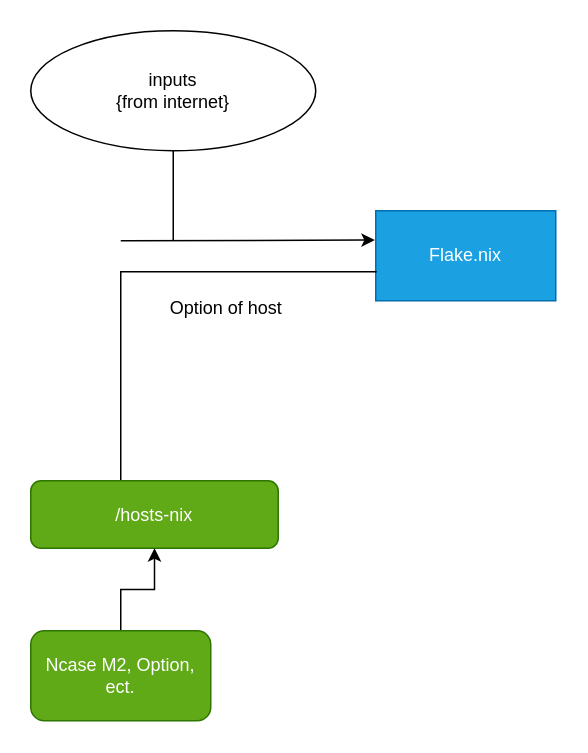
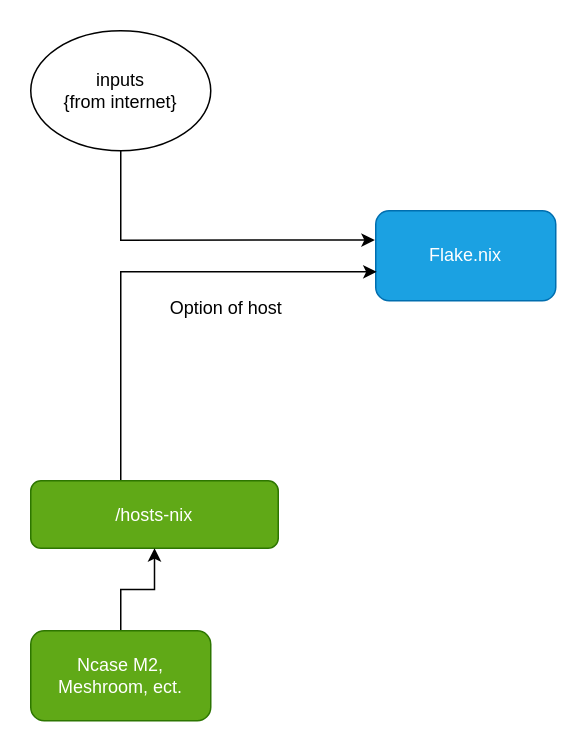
- <mxCell id="4" value="inputs&lt;div&gt;{from internet}&lt;/div&gt;" style="ellipse;whiteSpace=wrap;html=1;fillColor=light-dark(#FFFFFF,#5C5C5C);" vertex="1" parent="1"><mxGeometry x="20" y="20" width="190" height="80" as="geometry" /></mxCell>
+ <mxCell id="4" value="inputs&lt;div&gt;{from internet}&lt;/div&gt;" style="ellipse;whiteSpace=wrap;html=1;fillColor=light-dark(#FFFFFF,#5C5C5C);" vertex="1" parent="1"><mxGeometry x="20" y="20" width="120" height="80" as="geometry" /></mxCell>
- <mxCell id="2" value="Flake.nix" style="whiteSpace=wrap;html=1;fillColor=#1ba1e2;fontColor=#ffffff;strokeColor=#006EAF;rounded=0;" vertex="1" parent="1"><mxGeometry x="250" y="140" width="120" height="60" as="geometry" /></mxCell>
+ <mxCell id="2" value="Flake.nix" style="rounded=1;whiteSpace=wrap;html=1;fillColor=#1ba1e2;fontColor=#ffffff;strokeColor=#006EAF;" vertex="1" parent="1"><mxGeometry x="250" y="140" width="120" height="60" as="geometry" /></mxCell>
- <mxCell id="5" style="edgeStyle=orthogonalEdgeStyle;rounded=0;orthogonalLoop=1;jettySize=auto;html=1;exitX=0.5;exitY=0;exitDx=0;exitDy=0;entryX=0.005;entryY=0.679;entryDx=0;entryDy=0;entryPerimeter=0;endArrow=none;" edge="1" parent="1" source="6" target="2"><mxGeometry relative="1" as="geometry"><Array as="points"><mxPoint x="80" y="181" /></Array></mxGeometry></mxCell>
+ <mxCell id="5" style="edgeStyle=orthogonalEdgeStyle;rounded=0;orthogonalLoop=1;jettySize=auto;html=1;exitX=0.5;exitY=0;exitDx=0;exitDy=0;entryX=0.005;entryY=0.679;entryDx=0;entryDy=0;entryPerimeter=0;" edge="1" parent="1" source="6" target="2"><mxGeometry relative="1" as="geometry"><Array as="points"><mxPoint x="80" y="181" /></Array></mxGeometry></mxCell>
- <mxCell id="9" value="Ncase M2, Option, ect." style="rounded=1;whiteSpace=wrap;html=1;fillColor=#60a917;fontColor=#ffffff;strokeColor=#2D7600;" vertex="1" parent="1"><mxGeometry x="20" y="420" width="120" height="60" as="geometry" /></mxCell>
+ <mxCell id="9" value="Ncase M2, Meshroom, ect." style="rounded=1;whiteSpace=wrap;html=1;fillColor=#60a917;fontColor=#ffffff;strokeColor=#2D7600;" vertex="1" parent="1"><mxGeometry x="20" y="420" width="120" height="60" as="geometry" /></mxCell>
